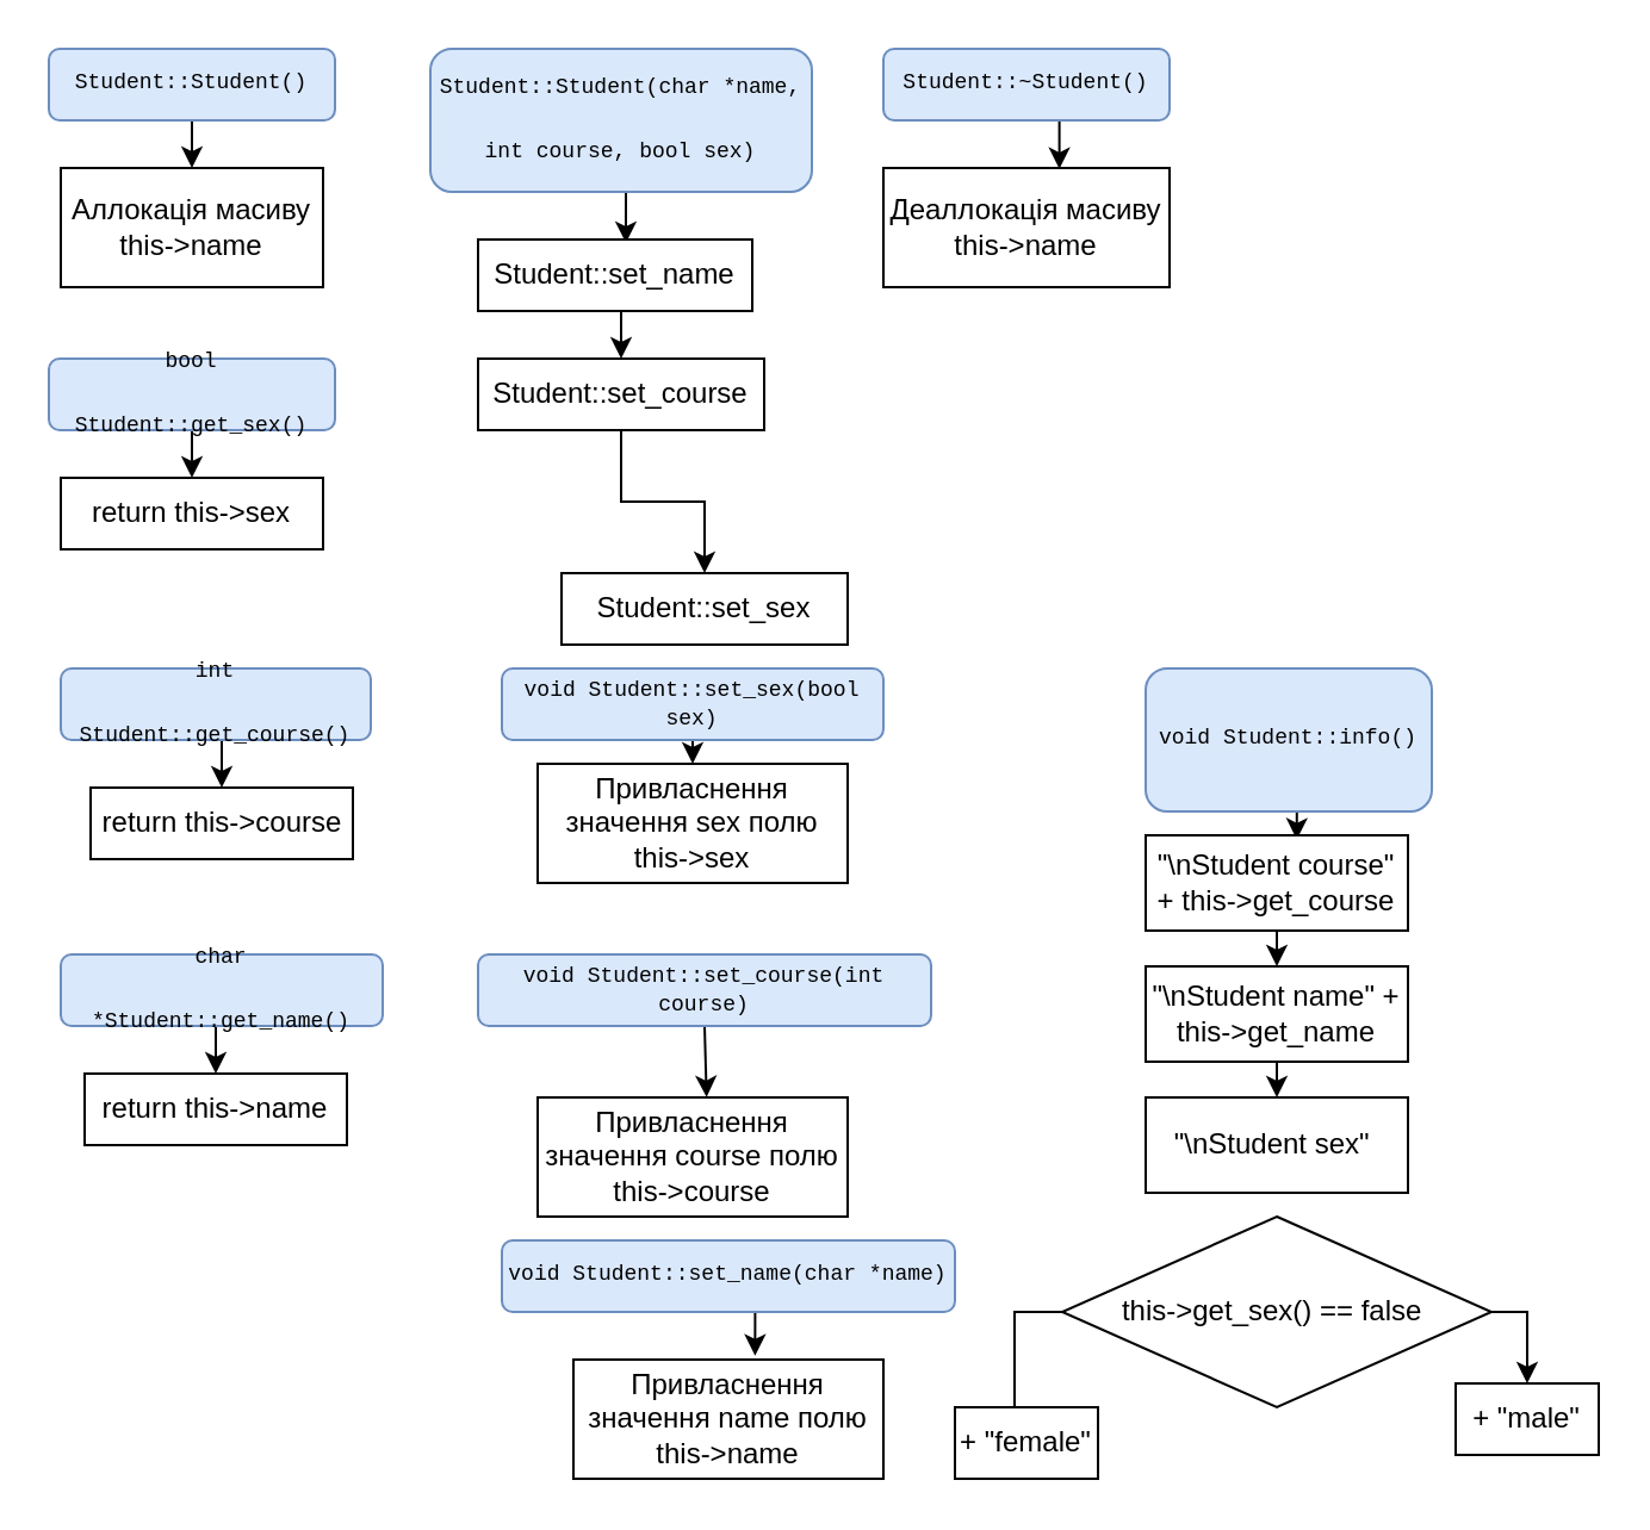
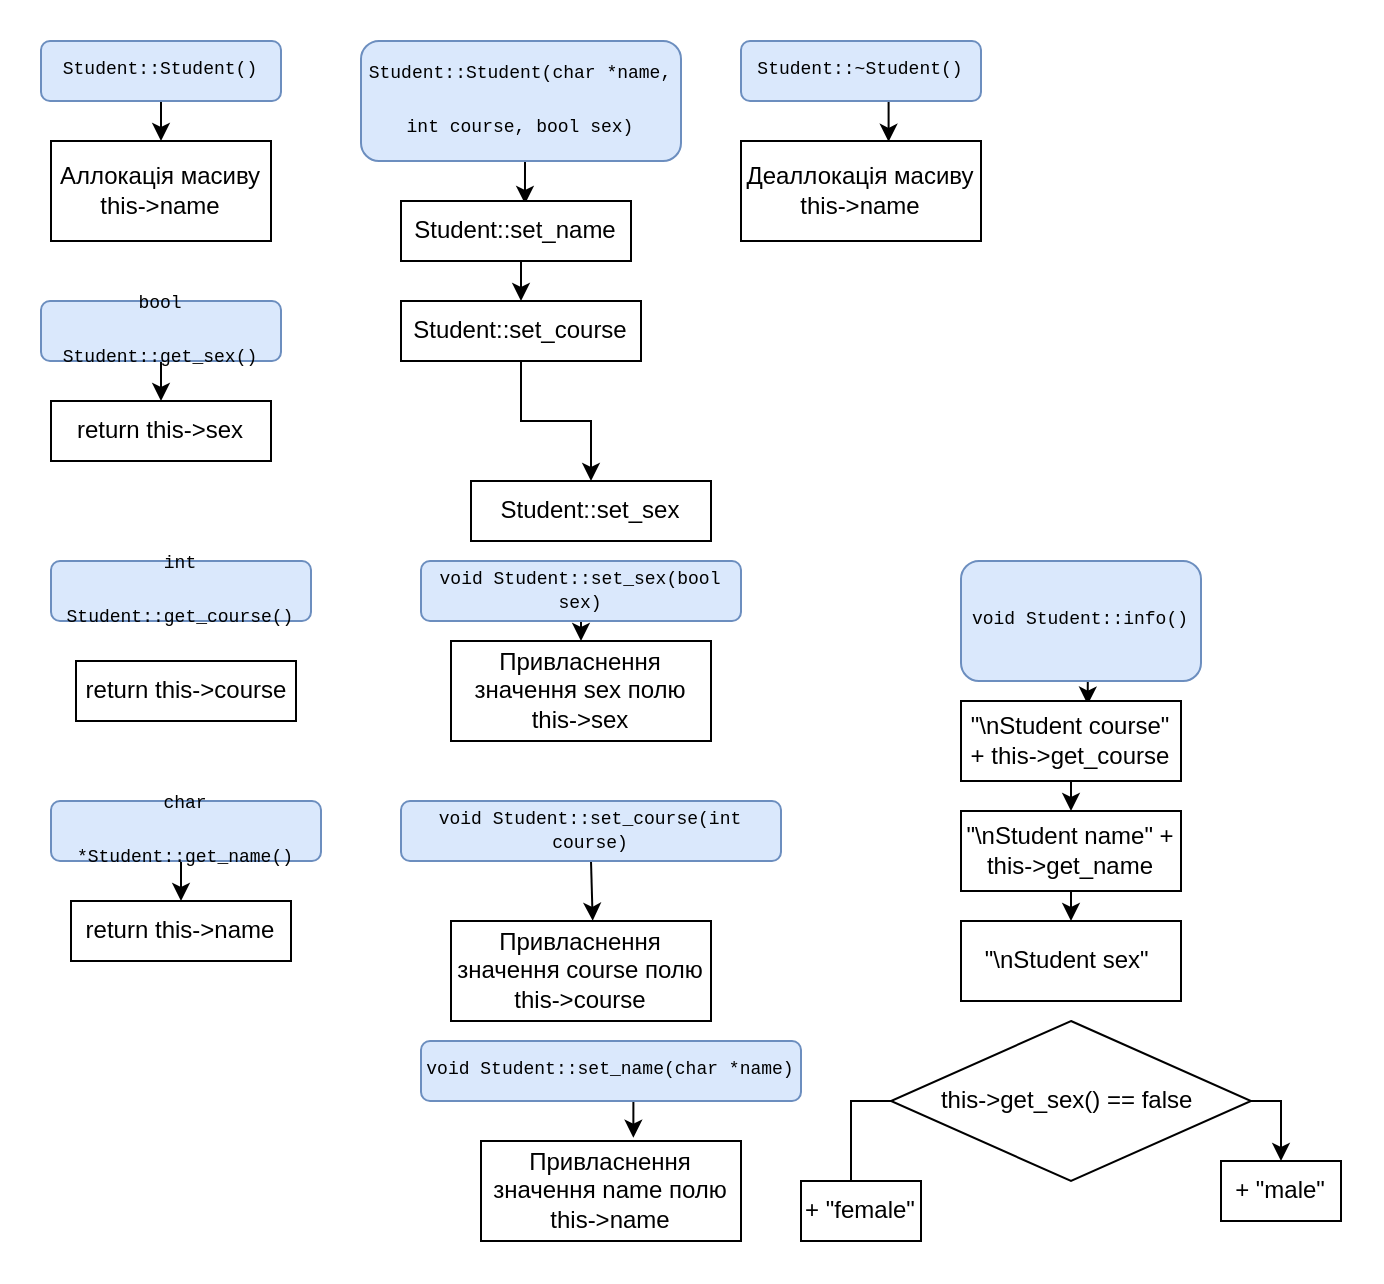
- <mxCell id="10" style="edgeStyle=orthogonalEdgeStyle;rounded=0;orthogonalLoop=1;jettySize=auto;html=1;exitX=0.5;exitY=1;exitDx=0;exitDy=0;entryX=0.5;entryY=0;entryDx=0;entryDy=0;" edge="1" parent="1" source="11" target="30"><mxGeometry relative="1" as="geometry" /></mxCell>
